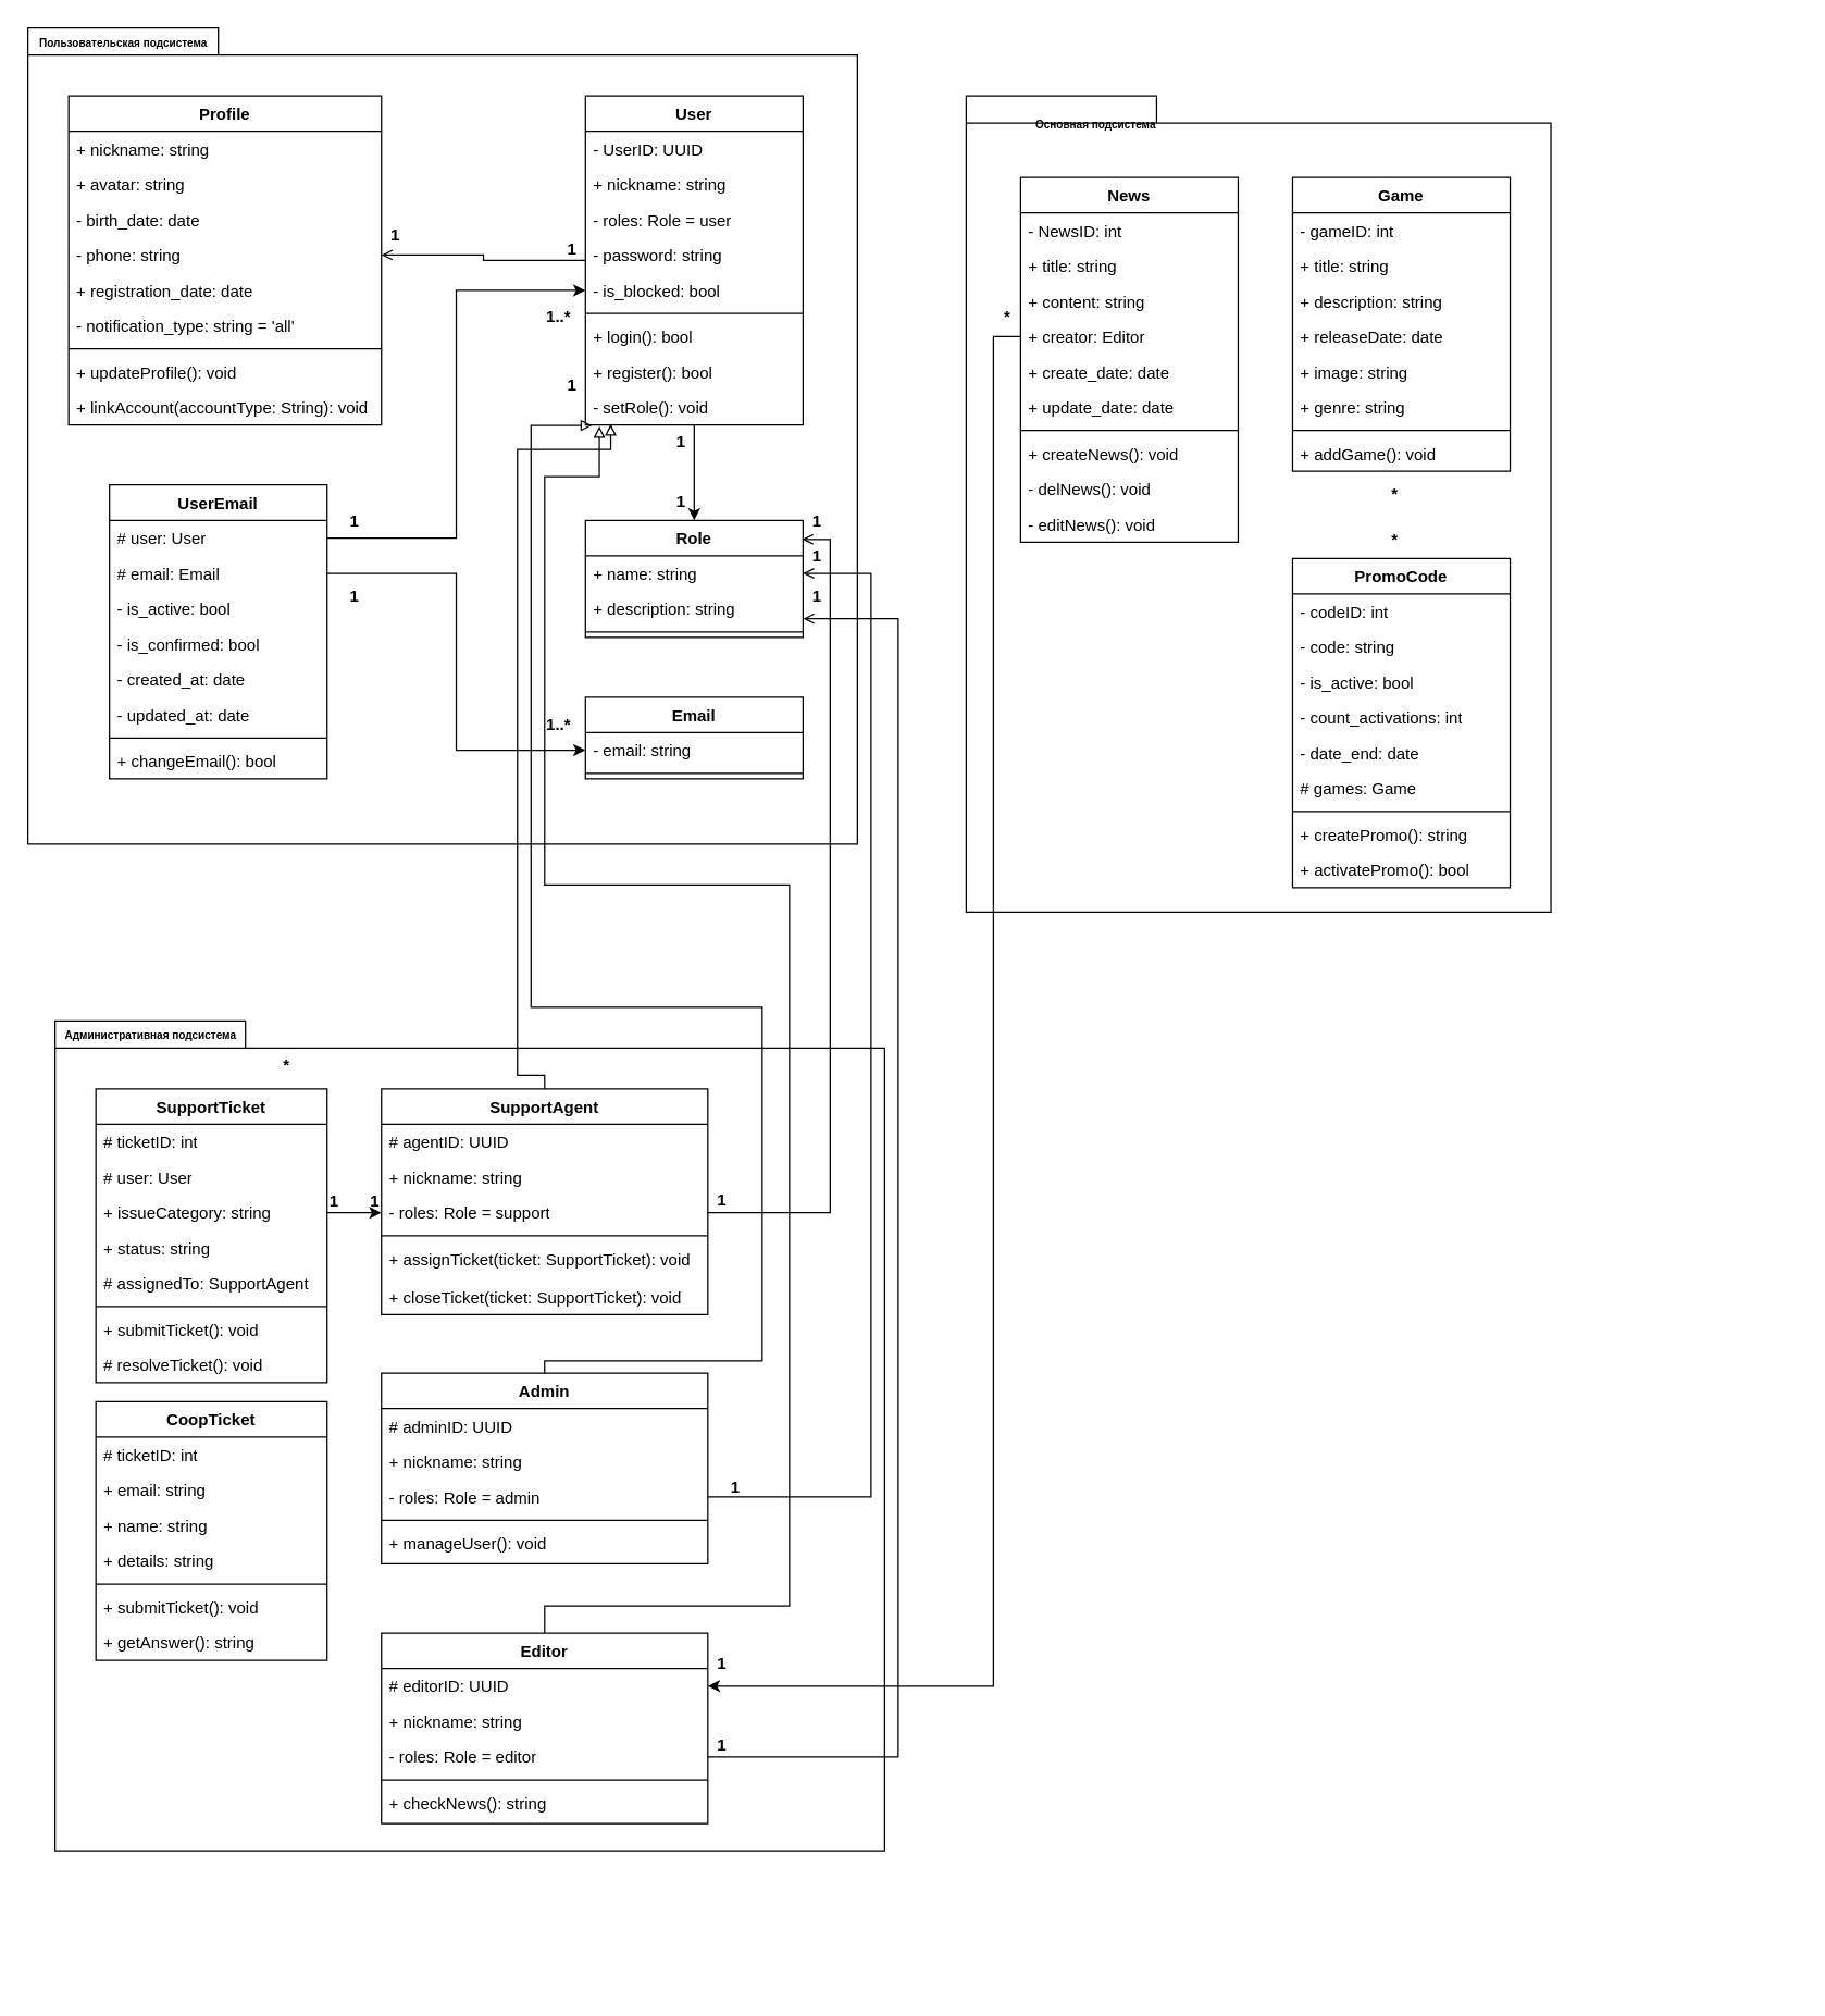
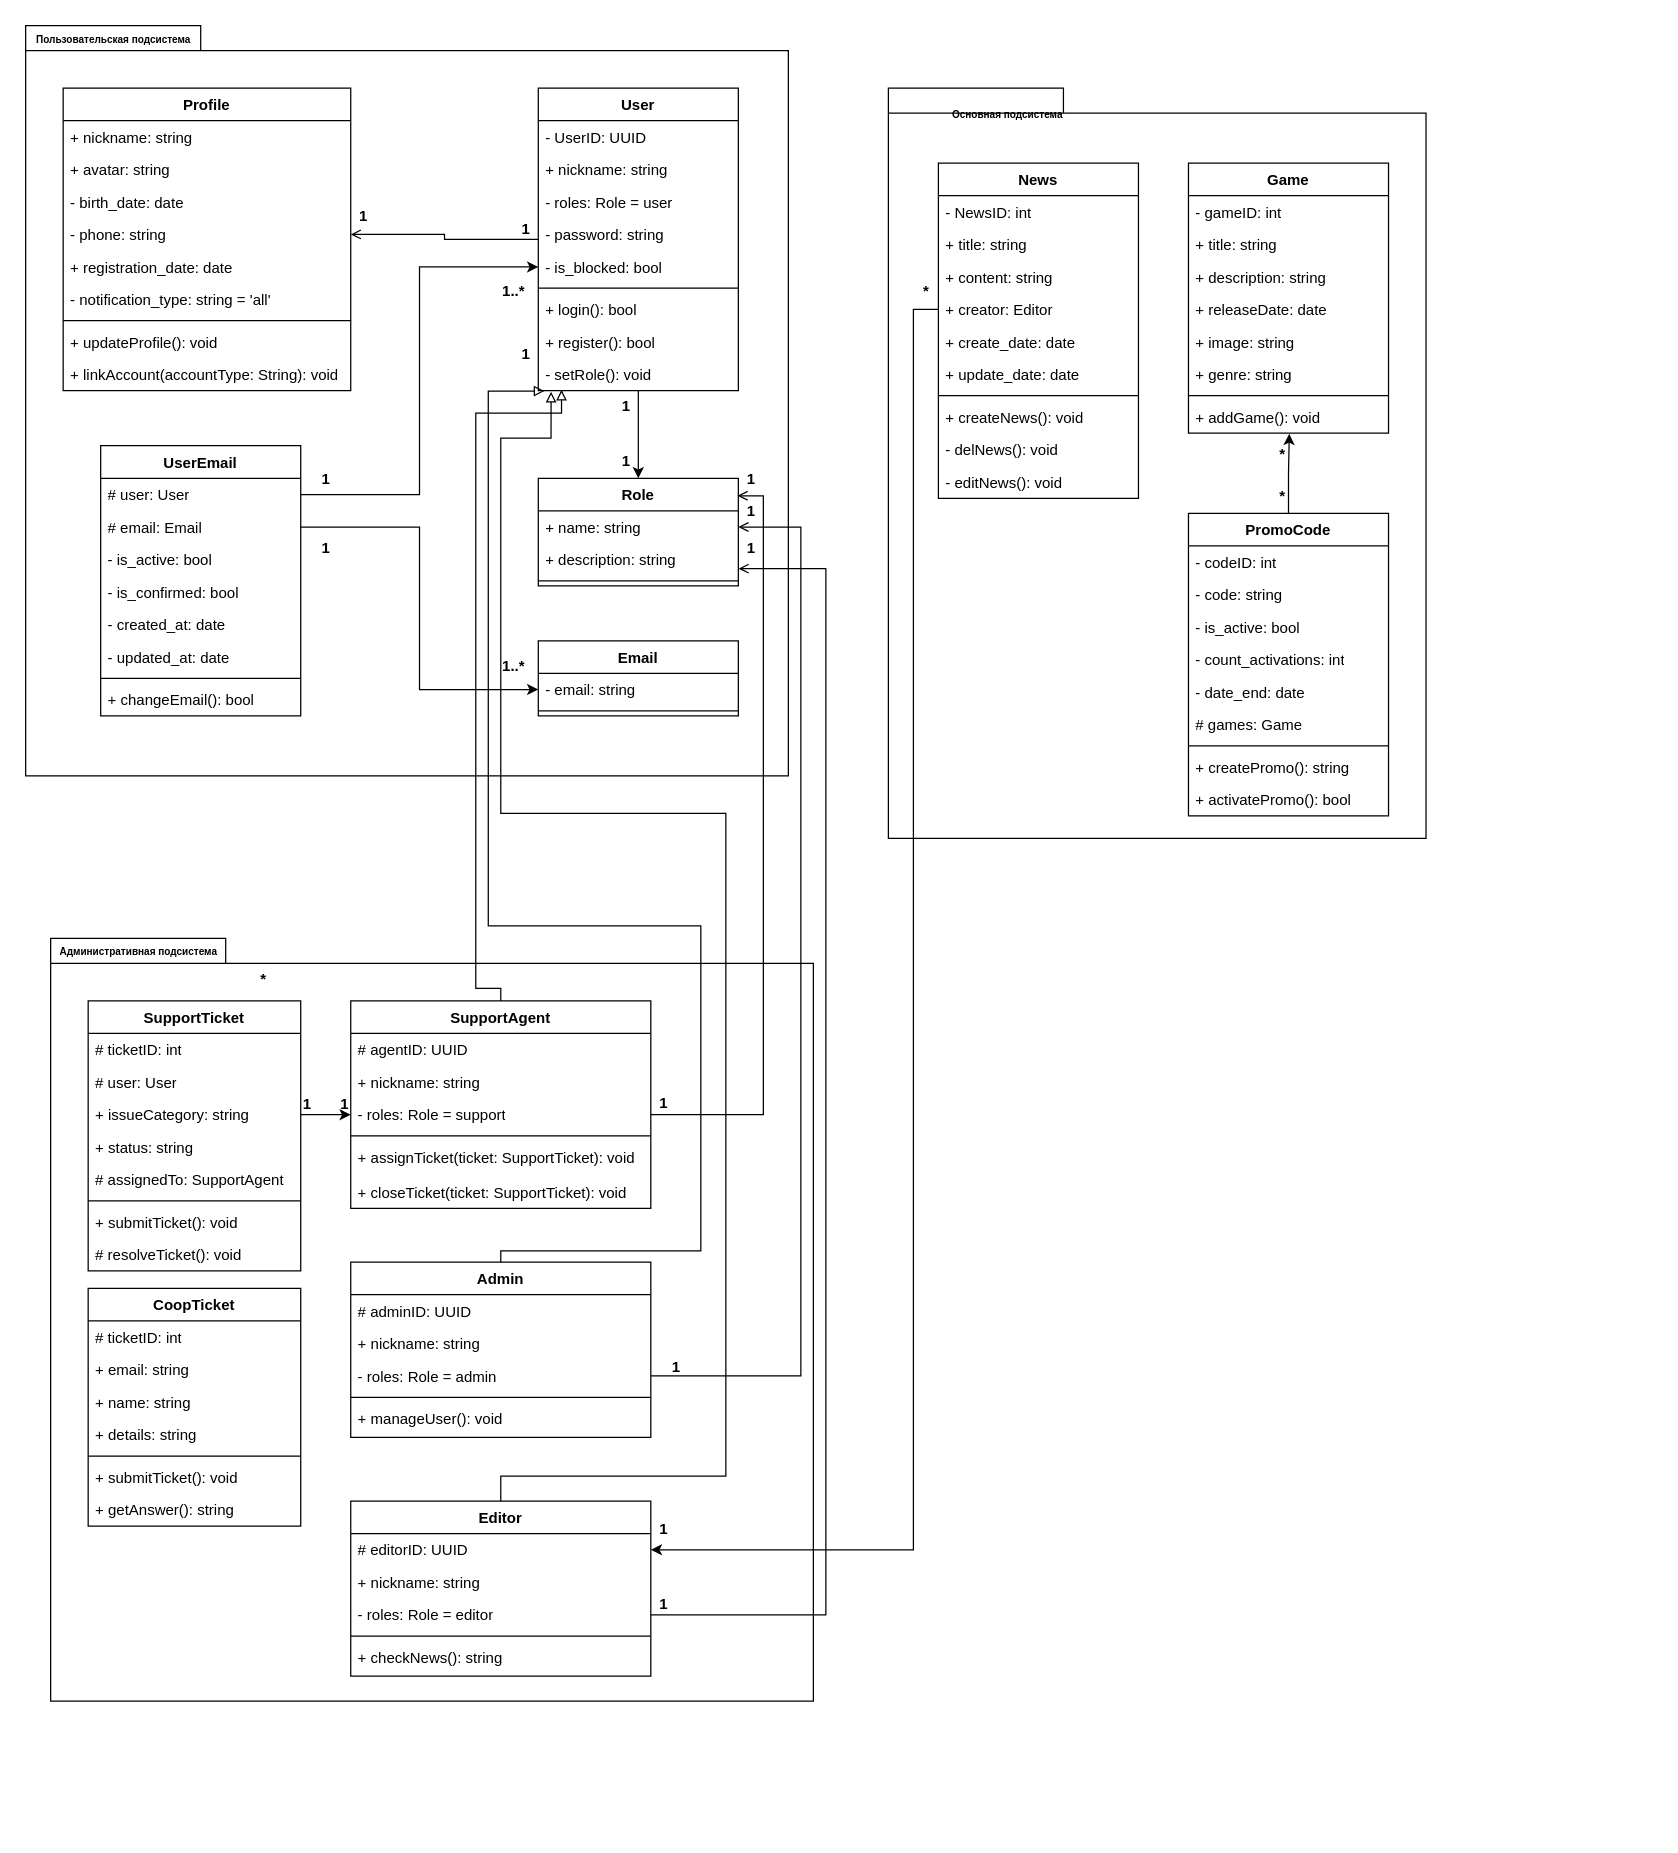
+ <mxCell id="142" style="edgeStyle=orthogonalEdgeStyle;rounded=0;orthogonalLoop=1;jettySize=auto;html=1;exitX=0.5;exitY=0;exitDx=0;exitDy=0;entryX=0.504;entryY=1.019;entryDx=0;entryDy=0;entryPerimeter=0;" edge="1" parent="108" source="132" target="131"><mxGeometry relative="1" as="geometry" /></mxCell>
